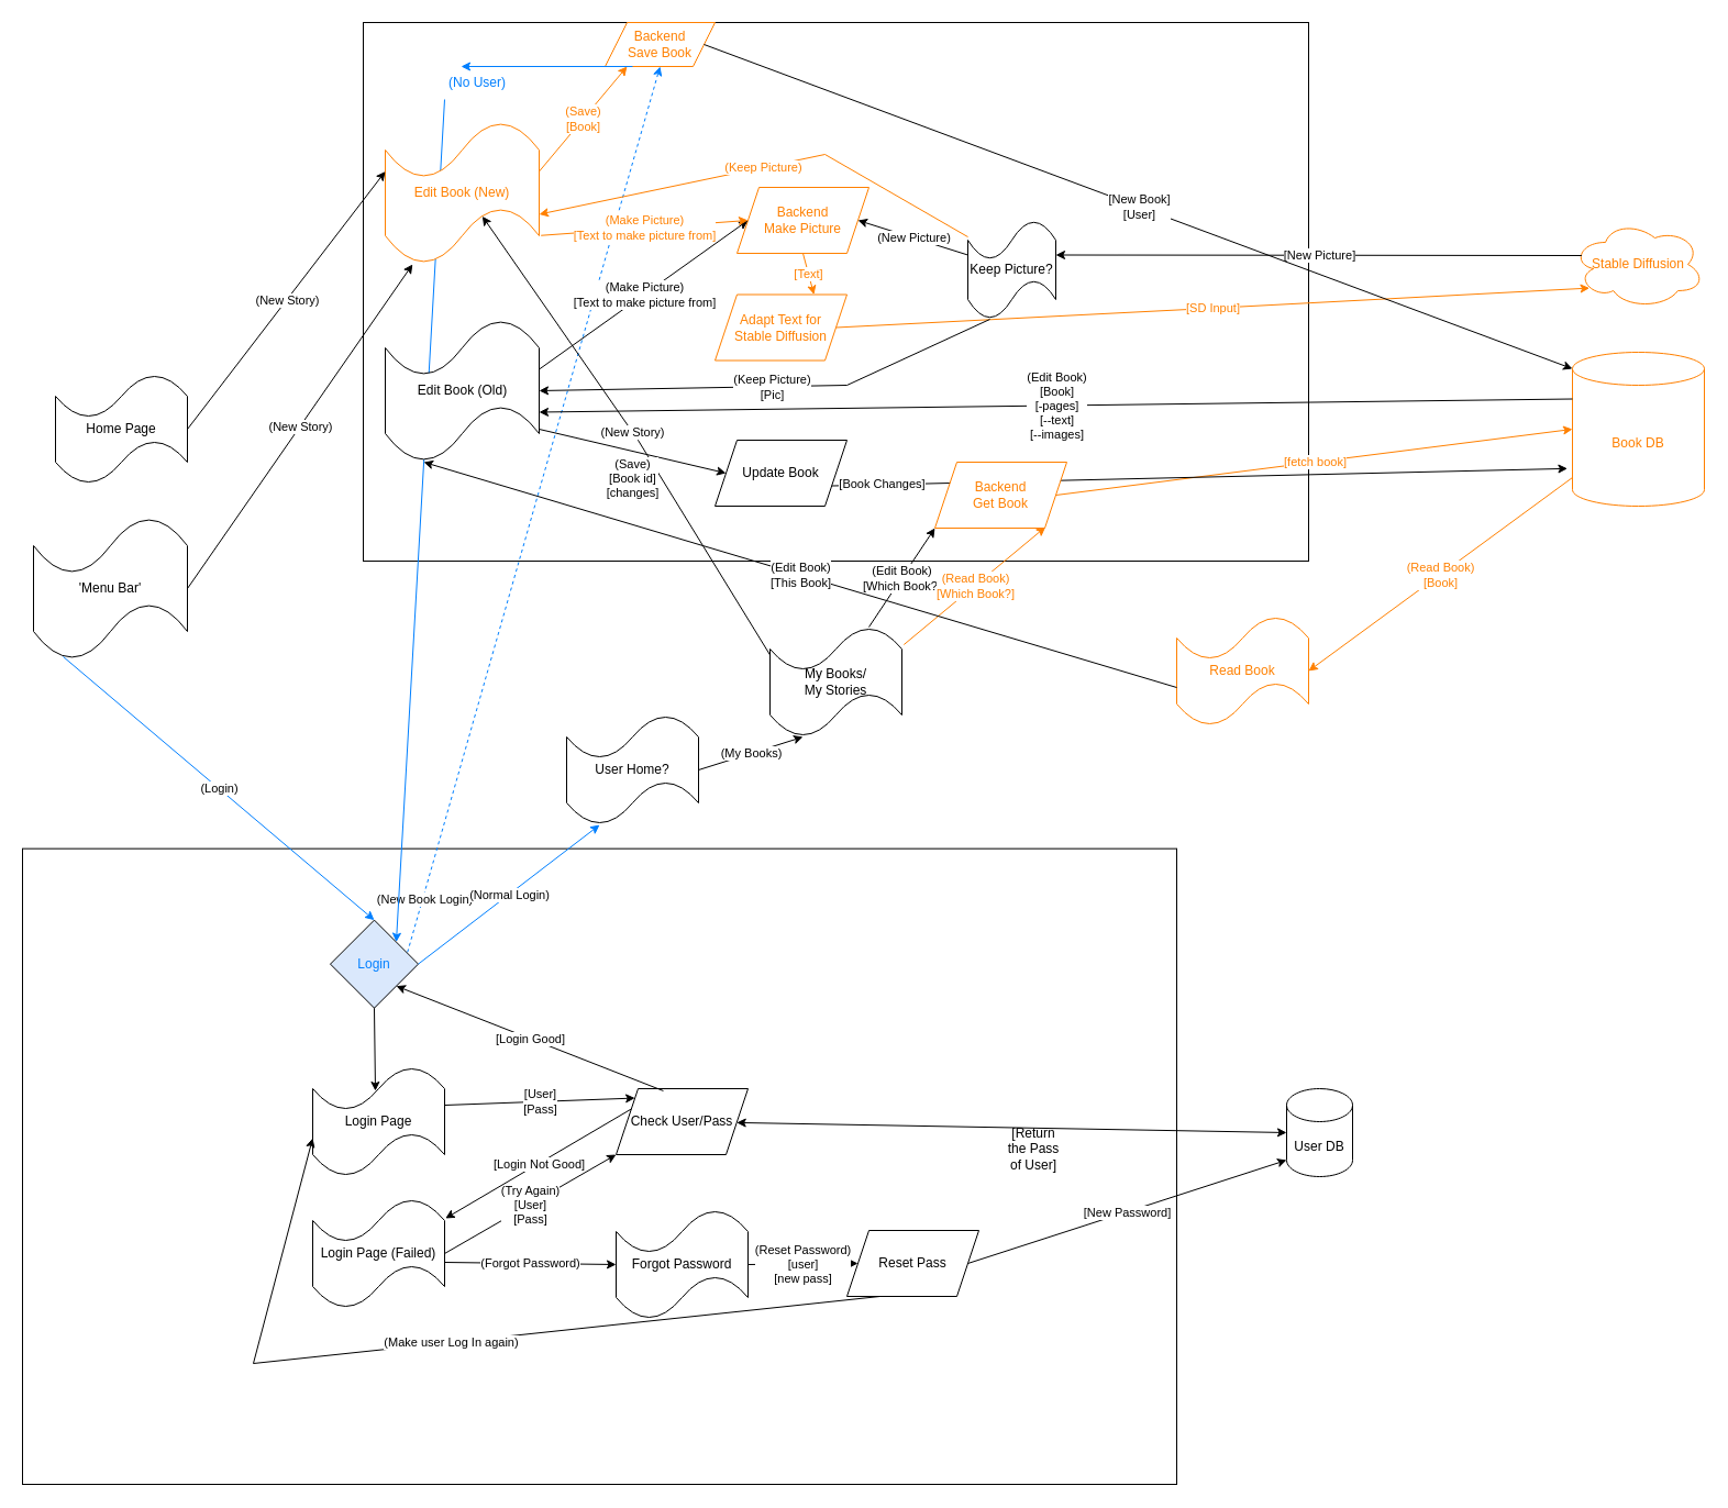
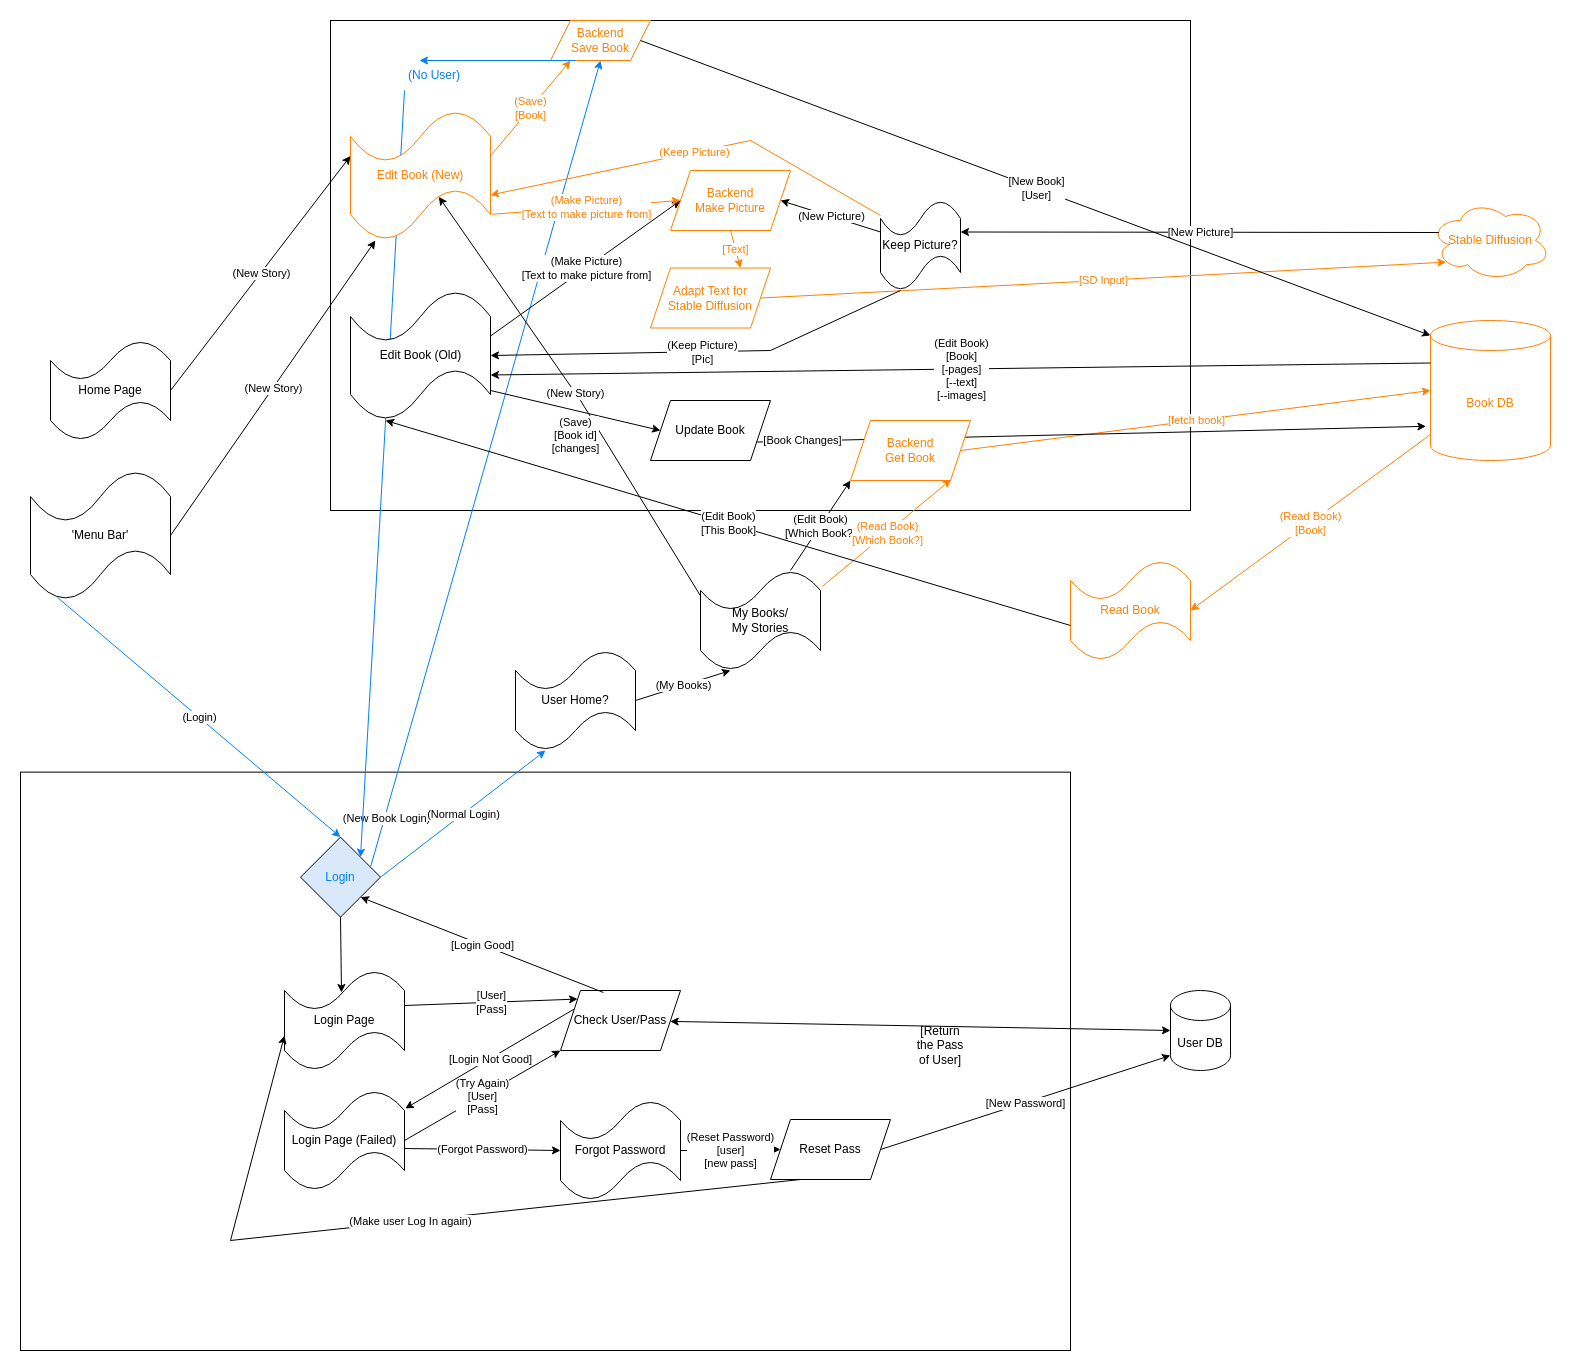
- <mxCell id="4" value="" style="endArrow=classic;html=1;rounded=0;exitX=0.878;exitY=0.365;exitDx=0;exitDy=0;exitPerimeter=0;entryX=0.5;entryY=1;entryDx=0;entryDy=0;strokeColor=#007FFF;dashed=1;" parent="1" source="16" target="61" edge="1"><mxGeometry relative="1" as="geometry"><mxPoint x="450" y="630" as="sourcePoint" /><mxPoint x="550" y="630" as="targetPoint" /></mxGeometry></mxCell>
+ <mxCell id="4" value="" style="endArrow=classic;html=1;rounded=0;exitX=0.878;exitY=0.365;exitDx=0;exitDy=0;exitPerimeter=0;entryX=0.5;entryY=1;entryDx=0;entryDy=0;strokeColor=#007FFF;" parent="1" source="16" target="61" edge="1"><mxGeometry relative="1" as="geometry"><mxPoint x="450" y="630" as="sourcePoint" /><mxPoint x="550" y="630" as="targetPoint" /></mxGeometry></mxCell>
